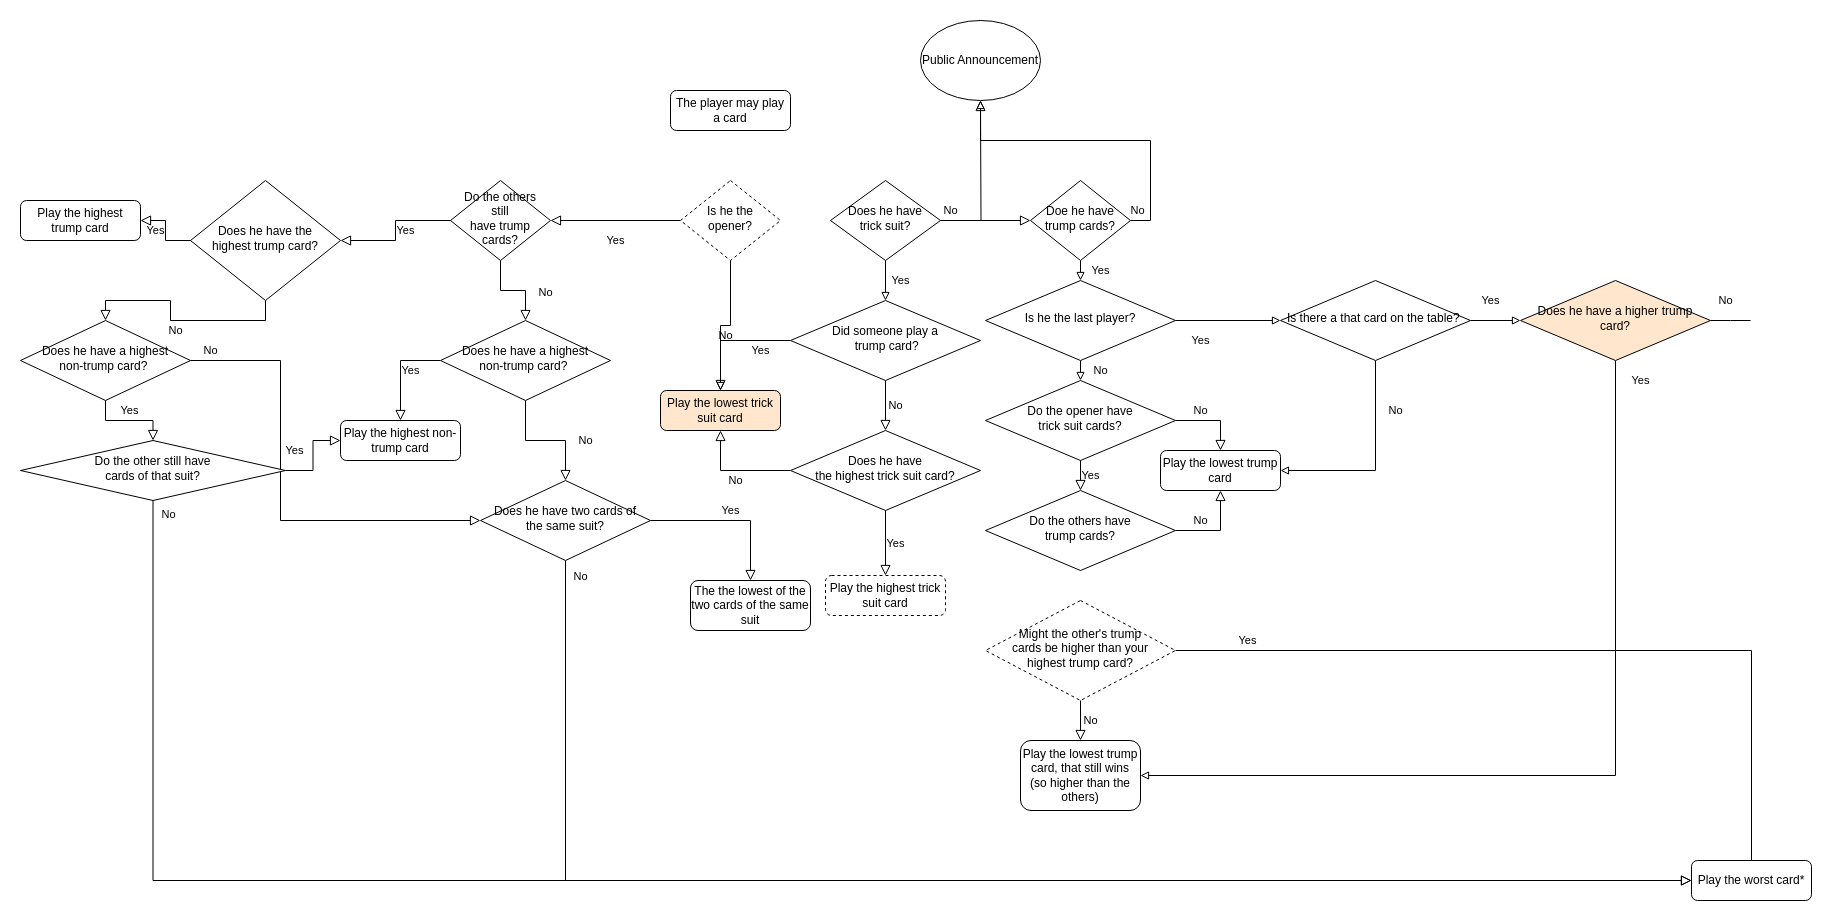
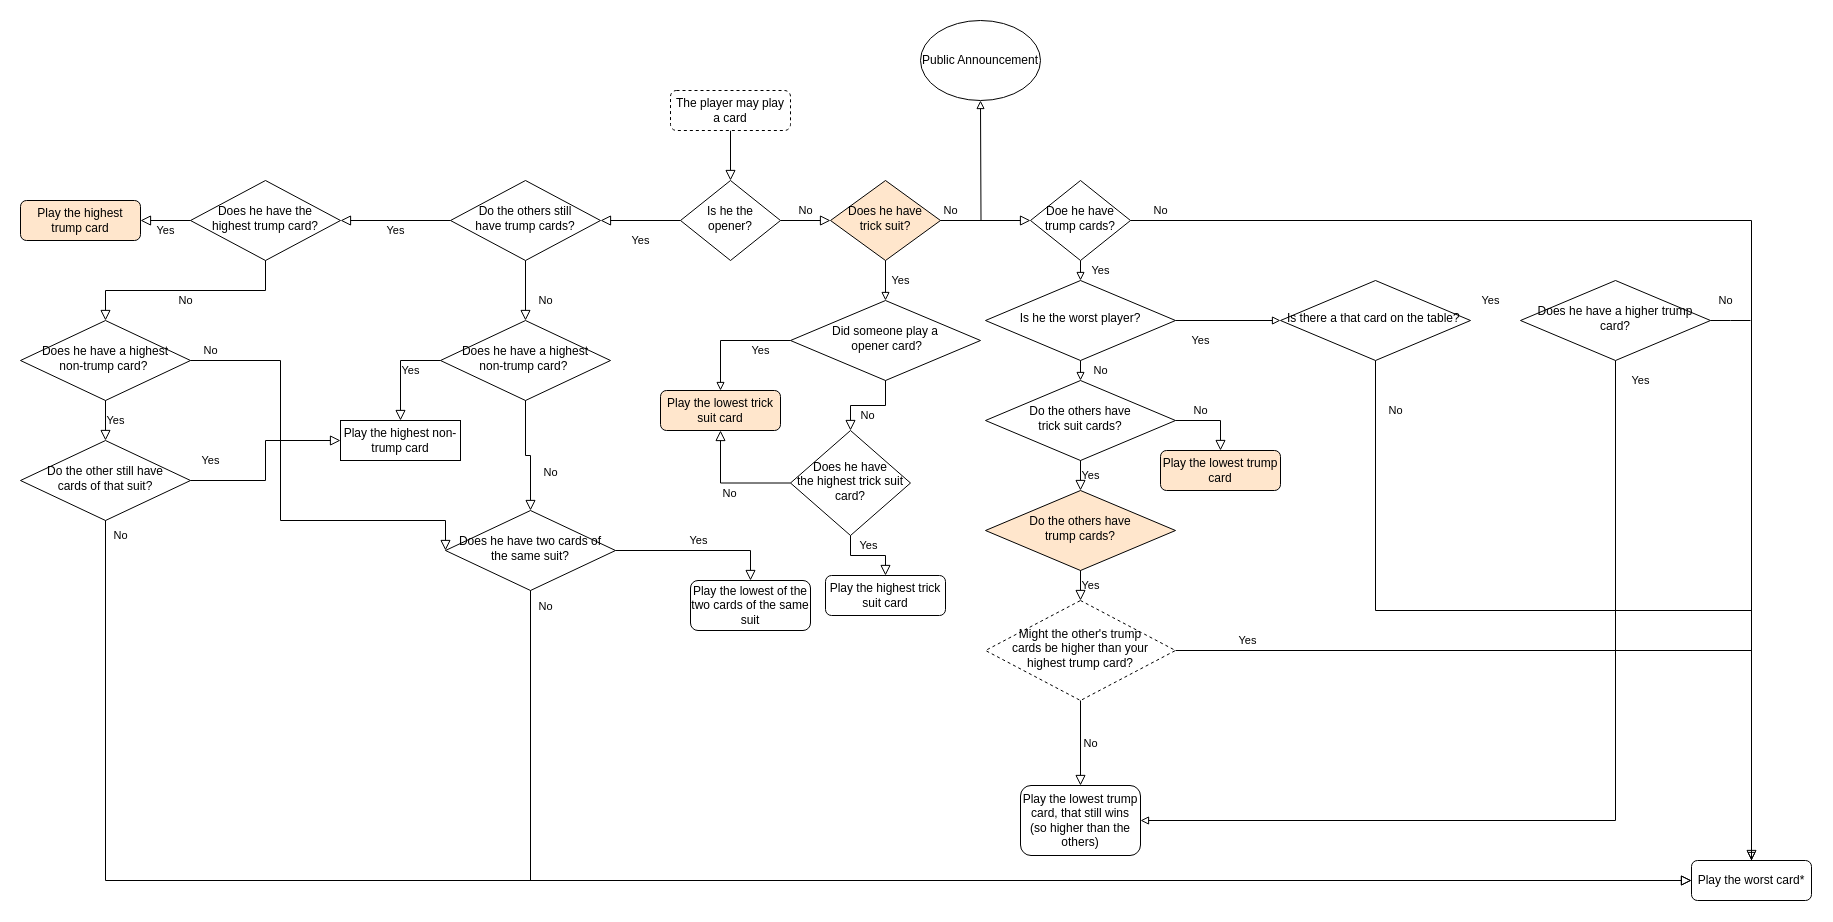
- <mxCell id="3" value="The player may play a card" style="rounded=1;whiteSpace=wrap;html=1;fontSize=12;glass=0;strokeWidth=1;shadow=0;" parent="1" vertex="1"><mxGeometry x="670" y="90" width="120" height="40" as="geometry" /></mxCell>
+ <mxCell id="3" value="The player may play a card" style="rounded=1;whiteSpace=wrap;html=1;fontSize=12;glass=0;strokeWidth=1;shadow=0;dashed=1;" parent="1" vertex="1"><mxGeometry x="670" y="90" width="120" height="40" as="geometry" /></mxCell>
- <mxCell id="20" value="No" style="edgeStyle=orthogonalEdgeStyle;rounded=0;html=1;jettySize=auto;orthogonalLoop=1;fontSize=11;endArrow=block;endFill=0;endSize=8;strokeWidth=1;shadow=0;labelBackgroundColor=none;exitX=1;exitY=0.5;exitDx=0;exitDy=0;" parent="1" source="14" target="66" edge="1"><mxGeometry x="-0.952" y="10" relative="1" as="geometry"><mxPoint as="offset" /><mxPoint x="950" y="230" as="sourcePoint" /><mxPoint x="1040" y="230" as="targetPoint" /></mxGeometry></mxCell>
+ <mxCell id="20" value="No" style="edgeStyle=orthogonalEdgeStyle;rounded=0;html=1;jettySize=auto;orthogonalLoop=1;fontSize=11;endArrow=block;endFill=0;endSize=8;strokeWidth=1;shadow=0;labelBackgroundColor=none;entryX=0.5;entryY=0;entryDx=0;entryDy=0;exitX=1;exitY=0.5;exitDx=0;exitDy=0;" parent="1" source="14" target="30" edge="1"><mxGeometry x="-0.952" y="10" relative="1" as="geometry"><mxPoint as="offset" /><mxPoint x="950" y="230" as="sourcePoint" /><mxPoint x="1040" y="230" as="targetPoint" /></mxGeometry></mxCell>
+ <mxCell id="2" value="" style="rounded=0;html=1;jettySize=auto;orthogonalLoop=1;fontSize=11;endArrow=block;endFill=0;endSize=8;strokeWidth=1;shadow=0;labelBackgroundColor=none;edgeStyle=orthogonalEdgeStyle;" parent="1" source="3" target="6" edge="1"><mxGeometry relative="1" as="geometry" /></mxCell>
- <mxCell id="33" value="Play the highest trump card" style="rounded=1;whiteSpace=wrap;html=1;fontSize=12;glass=0;strokeWidth=1;shadow=0;" parent="1" vertex="1"><mxGeometry x="20" y="200" width="120" height="40" as="geometry" /></mxCell>
+ <mxCell id="33" value="Play the highest trump card" style="rounded=1;whiteSpace=wrap;html=1;fontSize=12;glass=0;strokeWidth=1;shadow=0;fillColor=#ffe6cc;" parent="1" vertex="1"><mxGeometry x="20" y="200" width="120" height="40" as="geometry" /></mxCell>
- <mxCell id="9" value="Do the others still&lt;br&gt;have trump cards?" style="rhombus;whiteSpace=wrap;html=1;shadow=0;fontFamily=Helvetica;fontSize=12;align=center;strokeWidth=1;spacing=6;spacingTop=-4;" parent="1" vertex="1"><mxGeometry x="450" y="180" width="100" height="80" as="geometry" /></mxCell>
+ <mxCell id="9" value="Do the others still&lt;br&gt;have trump cards?" style="rhombus;whiteSpace=wrap;html=1;shadow=0;fontFamily=Helvetica;fontSize=12;align=center;strokeWidth=1;spacing=6;spacingTop=-4;" parent="1" vertex="1"><mxGeometry x="450" y="180" width="150" height="80" as="geometry" /></mxCell>
- <mxCell id="6" value="Is he the opener?" style="rhombus;whiteSpace=wrap;html=1;shadow=0;fontFamily=Helvetica;fontSize=12;align=center;strokeWidth=1;spacing=6;spacingTop=-4;dashed=1;" parent="1" vertex="1"><mxGeometry x="680" y="180" width="100" height="80" as="geometry" /></mxCell>
+ <mxCell id="6" value="Is he the opener?" style="rhombus;whiteSpace=wrap;html=1;shadow=0;fontFamily=Helvetica;fontSize=12;align=center;strokeWidth=1;spacing=6;spacingTop=-4;" parent="1" vertex="1"><mxGeometry x="680" y="180" width="100" height="80" as="geometry" /></mxCell>
- <mxCell id="11" value="Does he have &lt;br&gt;trick suit?" style="rhombus;whiteSpace=wrap;html=1;shadow=0;fontFamily=Helvetica;fontSize=12;align=center;strokeWidth=1;spacing=6;spacingTop=-4;" parent="1" vertex="1"><mxGeometry x="830" y="180" width="110" height="80" as="geometry" /></mxCell>
+ <mxCell id="11" value="Does he have &lt;br&gt;trick suit?" style="rhombus;whiteSpace=wrap;html=1;shadow=0;fontFamily=Helvetica;fontSize=12;align=center;strokeWidth=1;spacing=6;spacingTop=-4;fillColor=#ffe6cc;" parent="1" vertex="1"><mxGeometry x="830" y="180" width="110" height="80" as="geometry" /></mxCell>
- <mxCell id="32" value="Does he have the&lt;br&gt;highest trump card?" style="rhombus;whiteSpace=wrap;html=1;shadow=0;fontFamily=Helvetica;fontSize=12;align=center;strokeWidth=1;spacing=6;spacingTop=-4;" parent="1" vertex="1"><mxGeometry x="190" y="180" width="150" height="120" as="geometry" /></mxCell>
+ <mxCell id="32" value="Does he have the&lt;br&gt;highest trump card?" style="rhombus;whiteSpace=wrap;html=1;shadow=0;fontFamily=Helvetica;fontSize=12;align=center;strokeWidth=1;spacing=6;spacingTop=-4;" parent="1" vertex="1"><mxGeometry x="190" y="180" width="150" height="80" as="geometry" /></mxCell>
- <mxCell id="5" value="No" style="edgeStyle=orthogonalEdgeStyle;rounded=0;html=1;jettySize=auto;orthogonalLoop=1;fontSize=11;endArrow=block;endFill=0;endSize=8;strokeWidth=1;shadow=0;labelBackgroundColor=none;" parent="1" source="6" target="18" edge="1"><mxGeometry y="10" relative="1" as="geometry"><mxPoint as="offset" /></mxGeometry></mxCell>
+ <mxCell id="5" value="No" style="edgeStyle=orthogonalEdgeStyle;rounded=0;html=1;jettySize=auto;orthogonalLoop=1;fontSize=11;endArrow=block;endFill=0;endSize=8;strokeWidth=1;shadow=0;labelBackgroundColor=none;entryX=0;entryY=0.5;entryDx=0;entryDy=0;" parent="1" source="6" target="11" edge="1"><mxGeometry y="10" relative="1" as="geometry"><mxPoint as="offset" /></mxGeometry></mxCell>
- <mxCell id="52" value="Is he the last player?" style="rhombus;whiteSpace=wrap;html=1;shadow=0;fontFamily=Helvetica;fontSize=12;align=center;strokeWidth=1;spacing=6;spacingTop=-4;" parent="1" vertex="1"><mxGeometry x="985" y="280" width="190" height="80" as="geometry" /></mxCell>
+ <mxCell id="52" value="Is he the worst player?" style="rhombus;whiteSpace=wrap;html=1;shadow=0;fontFamily=Helvetica;fontSize=12;align=center;strokeWidth=1;spacing=6;spacingTop=-4;" parent="1" vertex="1"><mxGeometry x="985" y="280" width="190" height="80" as="geometry" /></mxCell>
- <mxCell id="56" style="edgeStyle=orthogonalEdgeStyle;rounded=0;orthogonalLoop=1;jettySize=auto;html=1;exitX=1;exitY=0.5;exitDx=0;exitDy=0;entryX=0;entryY=0.5;entryDx=0;entryDy=0;endArrow=block;endFill=0;" parent="1" source="58" target="61" edge="1"><mxGeometry relative="1" as="geometry" /></mxCell>
- <mxCell id="61" value="&lt;p style=&quot;line-height: 120%&quot;&gt;Does he have a higher trump card?&lt;/p&gt;" style="rhombus;whiteSpace=wrap;html=1;shadow=0;fontFamily=Helvetica;fontSize=12;align=center;strokeWidth=1;spacing=6;spacingTop=-4;fillColor=#ffe6cc;" parent="1" vertex="1"><mxGeometry x="1520" y="280" width="190" height="80" as="geometry" /></mxCell>
+ <mxCell id="61" value="&lt;p style=&quot;line-height: 120%&quot;&gt;Does he have a higher trump card?&lt;/p&gt;" style="rhombus;whiteSpace=wrap;html=1;shadow=0;fontFamily=Helvetica;fontSize=12;align=center;strokeWidth=1;spacing=6;spacingTop=-4;" parent="1" vertex="1"><mxGeometry x="1520" y="280" width="190" height="80" as="geometry" /></mxCell>
- <mxCell id="68" value="Did someone play a&lt;br&gt;&amp;nbsp;trump card?" style="rhombus;whiteSpace=wrap;html=1;shadow=0;fontFamily=Helvetica;fontSize=12;align=center;strokeWidth=1;spacing=6;spacingTop=-4;" parent="1" vertex="1"><mxGeometry x="790" y="300" width="190" height="80" as="geometry" /></mxCell>
+ <mxCell id="68" value="Did someone play a&lt;br&gt;&amp;nbsp;opener card?" style="rhombus;whiteSpace=wrap;html=1;shadow=0;fontFamily=Helvetica;fontSize=12;align=center;strokeWidth=1;spacing=6;spacingTop=-4;" parent="1" vertex="1"><mxGeometry x="790" y="300" width="190" height="80" as="geometry" /></mxCell>
- <mxCell id="19" value="Do the opener have &lt;br&gt;trick suit cards?" style="rhombus;whiteSpace=wrap;html=1;shadow=0;fontFamily=Helvetica;fontSize=12;align=center;strokeWidth=1;spacing=6;spacingTop=-4;" parent="1" vertex="1"><mxGeometry x="985" y="380" width="190" height="80" as="geometry" /></mxCell>
+ <mxCell id="19" value="Do the others have &lt;br&gt;trick suit cards?" style="rhombus;whiteSpace=wrap;html=1;shadow=0;fontFamily=Helvetica;fontSize=12;align=center;strokeWidth=1;spacing=6;spacingTop=-4;" parent="1" vertex="1"><mxGeometry x="985" y="380" width="190" height="80" as="geometry" /></mxCell>
- <mxCell id="36" value="Play the highest non-trump card" style="rounded=1;whiteSpace=wrap;html=1;fontSize=12;glass=0;strokeWidth=1;shadow=0;" parent="1" vertex="1"><mxGeometry x="340" y="420" width="120" height="40" as="geometry" /></mxCell>
+ <mxCell id="36" value="Play the highest non-trump card" style="whiteSpace=wrap;html=1;fontSize=12;glass=0;strokeWidth=1;shadow=0;rounded=0;" parent="1" vertex="1"><mxGeometry x="340" y="420" width="120" height="40" as="geometry" /></mxCell>
- <mxCell id="47" value="Do the other still have &lt;br&gt;cards of that suit?" style="rhombus;whiteSpace=wrap;html=1;shadow=0;fontFamily=Helvetica;fontSize=12;align=center;strokeWidth=1;spacing=6;spacingTop=-4;" parent="1" vertex="1"><mxGeometry x="20" y="440" width="265" height="60" as="geometry" /></mxCell>
+ <mxCell id="47" value="Do the other still have &lt;br&gt;cards of that suit?" style="rhombus;whiteSpace=wrap;html=1;shadow=0;fontFamily=Helvetica;fontSize=12;align=center;strokeWidth=1;spacing=6;spacingTop=-4;" parent="1" vertex="1"><mxGeometry x="20" y="440" width="170" height="80" as="geometry" /></mxCell>
- <mxCell id="12" value="Does he have&lt;br&gt;the highest trick suit card?" style="rhombus;whiteSpace=wrap;html=1;shadow=0;fontFamily=Helvetica;fontSize=12;align=center;strokeWidth=1;spacing=6;spacingTop=-4;" parent="1" vertex="1"><mxGeometry x="790" y="430" width="190" height="80" as="geometry" /></mxCell>
+ <mxCell id="12" value="Does he have&lt;br&gt;the highest trick suit card?" style="rhombus;whiteSpace=wrap;html=1;shadow=0;fontFamily=Helvetica;fontSize=12;align=center;strokeWidth=1;spacing=6;spacingTop=-4;" parent="1" vertex="1"><mxGeometry x="790" y="430" width="120" height="105" as="geometry" /></mxCell>
- <mxCell id="22" value="Play the lowest trump card" style="rounded=1;whiteSpace=wrap;html=1;fontSize=12;glass=0;strokeWidth=1;shadow=0;" parent="1" vertex="1"><mxGeometry x="1160" y="450" width="120" height="40" as="geometry" /></mxCell>
+ <mxCell id="22" value="Play the lowest trump card" style="rounded=1;whiteSpace=wrap;html=1;fontSize=12;glass=0;strokeWidth=1;shadow=0;fillColor=#ffe6cc;" parent="1" vertex="1"><mxGeometry x="1160" y="450" width="120" height="40" as="geometry" /></mxCell>
- <mxCell id="57" style="edgeStyle=orthogonalEdgeStyle;rounded=0;orthogonalLoop=1;jettySize=auto;html=1;exitX=0.5;exitY=1;exitDx=0;exitDy=0;entryX=1;entryY=0.5;entryDx=0;entryDy=0;endArrow=block;endFill=0;" parent="1" source="58" target="22" edge="1"><mxGeometry relative="1" as="geometry" /></mxCell>
+ <mxCell id="57" style="edgeStyle=orthogonalEdgeStyle;rounded=0;orthogonalLoop=1;jettySize=auto;html=1;exitX=0.5;exitY=1;exitDx=0;exitDy=0;endArrow=block;endFill=0;" parent="1" source="58" target="30" edge="1"><mxGeometry relative="1" as="geometry" /></mxCell>
- <mxCell id="38" value="Does he have two cards of the same suit?" style="rhombus;whiteSpace=wrap;html=1;shadow=0;fontFamily=Helvetica;fontSize=12;align=center;strokeWidth=1;spacing=6;spacingTop=-4;" parent="1" vertex="1"><mxGeometry x="480" y="480" width="170" height="80" as="geometry" /></mxCell>
+ <mxCell id="38" value="Does he have two cards of the same suit?" style="rhombus;whiteSpace=wrap;html=1;shadow=0;fontFamily=Helvetica;fontSize=12;align=center;strokeWidth=1;spacing=6;spacingTop=-4;" parent="1" vertex="1"><mxGeometry x="445" y="510" width="170" height="80" as="geometry" /></mxCell>
- <mxCell id="24" value="Do the others have &lt;br&gt;trump cards?" style="rhombus;whiteSpace=wrap;html=1;shadow=0;fontFamily=Helvetica;fontSize=12;align=center;strokeWidth=1;spacing=6;spacingTop=-4;" parent="1" vertex="1"><mxGeometry x="985" y="490" width="190" height="80" as="geometry" /></mxCell>
+ <mxCell id="24" value="Do the others have &lt;br&gt;trump cards?" style="rhombus;whiteSpace=wrap;html=1;shadow=0;fontFamily=Helvetica;fontSize=12;align=center;strokeWidth=1;spacing=6;spacingTop=-4;fillColor=#ffe6cc;" parent="1" vertex="1"><mxGeometry x="985" y="490" width="190" height="80" as="geometry" /></mxCell>
- <mxCell id="25" value="No" style="edgeStyle=orthogonalEdgeStyle;rounded=0;html=1;jettySize=auto;orthogonalLoop=1;fontSize=11;endArrow=block;endFill=0;endSize=8;strokeWidth=1;shadow=0;labelBackgroundColor=none;exitX=1;exitY=0.5;exitDx=0;exitDy=0;entryX=0.5;entryY=1;entryDx=0;entryDy=0;" parent="1" source="24" target="22" edge="1"><mxGeometry x="-0.412" y="10" relative="1" as="geometry"><mxPoint as="offset" /><mxPoint x="1185" y="430" as="sourcePoint" /><mxPoint x="1270" y="460" as="targetPoint" /></mxGeometry></mxCell>
+ <mxCell id="26" value="Yes" style="edgeStyle=orthogonalEdgeStyle;rounded=0;html=1;jettySize=auto;orthogonalLoop=1;fontSize=11;endArrow=block;endFill=0;endSize=8;strokeWidth=1;shadow=0;labelBackgroundColor=none;exitX=0.5;exitY=1;exitDx=0;exitDy=0;entryX=0.5;entryY=0;entryDx=0;entryDy=0;" parent="1" source="24" target="27" edge="1"><mxGeometry y="10" relative="1" as="geometry"><mxPoint as="offset" /><mxPoint x="1090" y="470" as="sourcePoint" /><mxPoint x="1080" y="625" as="targetPoint" /></mxGeometry></mxCell>
- <mxCell id="17" value="Play the highest trick suit card" style="rounded=1;whiteSpace=wrap;html=1;fontSize=12;glass=0;strokeWidth=1;shadow=0;dashed=1;" parent="1" vertex="1"><mxGeometry x="825" y="575" width="120" height="40" as="geometry" /></mxCell>
+ <mxCell id="17" value="Play the highest trick suit card" style="rounded=1;whiteSpace=wrap;html=1;fontSize=12;glass=0;strokeWidth=1;shadow=0;" parent="1" vertex="1"><mxGeometry x="825" y="575" width="120" height="40" as="geometry" /></mxCell>
- <mxCell id="41" value="The the lowest of the two cards of the same suit" style="rounded=1;whiteSpace=wrap;html=1;fontSize=12;glass=0;strokeWidth=1;shadow=0;" parent="1" vertex="1"><mxGeometry x="690" y="580" width="120" height="50" as="geometry" /></mxCell>
+ <mxCell id="41" value="Play the lowest of the two cards of the same suit" style="rounded=1;whiteSpace=wrap;html=1;fontSize=12;glass=0;strokeWidth=1;shadow=0;" parent="1" vertex="1"><mxGeometry x="690" y="580" width="120" height="50" as="geometry" /></mxCell>
- <mxCell id="28" value="Play the lowest trump card, that still wins (so higher than the others)" style="rounded=1;whiteSpace=wrap;html=1;fontSize=12;glass=0;strokeWidth=1;shadow=0;" parent="1" vertex="1"><mxGeometry x="1020" y="740" width="120" height="70" as="geometry" /></mxCell>
+ <mxCell id="28" value="Play the lowest trump card, that still wins (so higher than the others)" style="rounded=1;whiteSpace=wrap;html=1;fontSize=12;glass=0;strokeWidth=1;shadow=0;" parent="1" vertex="1"><mxGeometry x="1020" y="785" width="120" height="70" as="geometry" /></mxCell>
